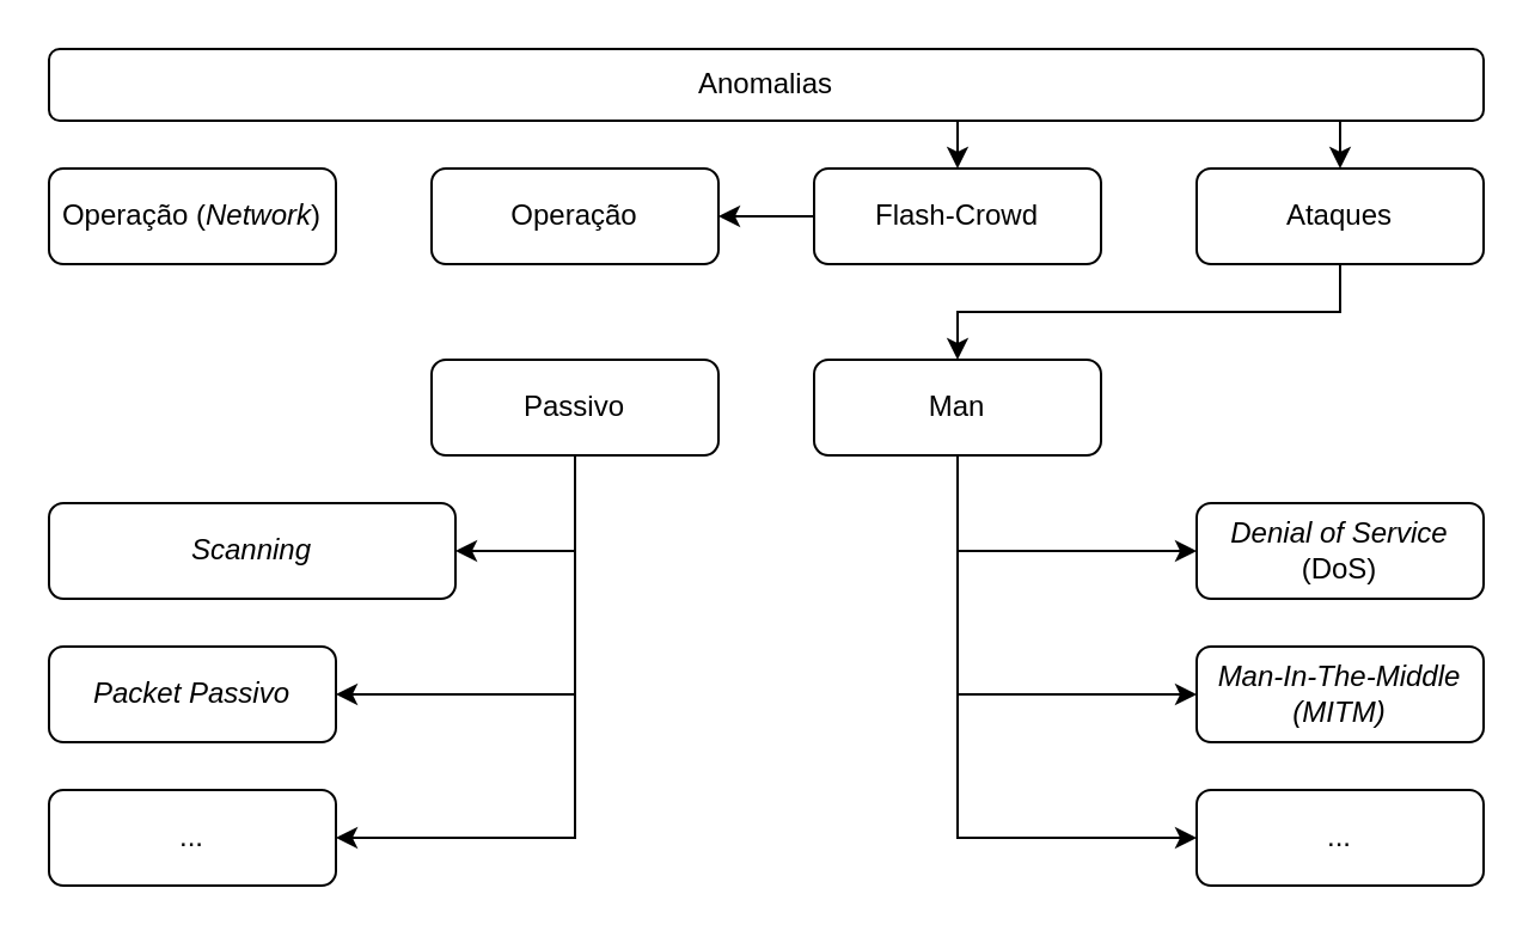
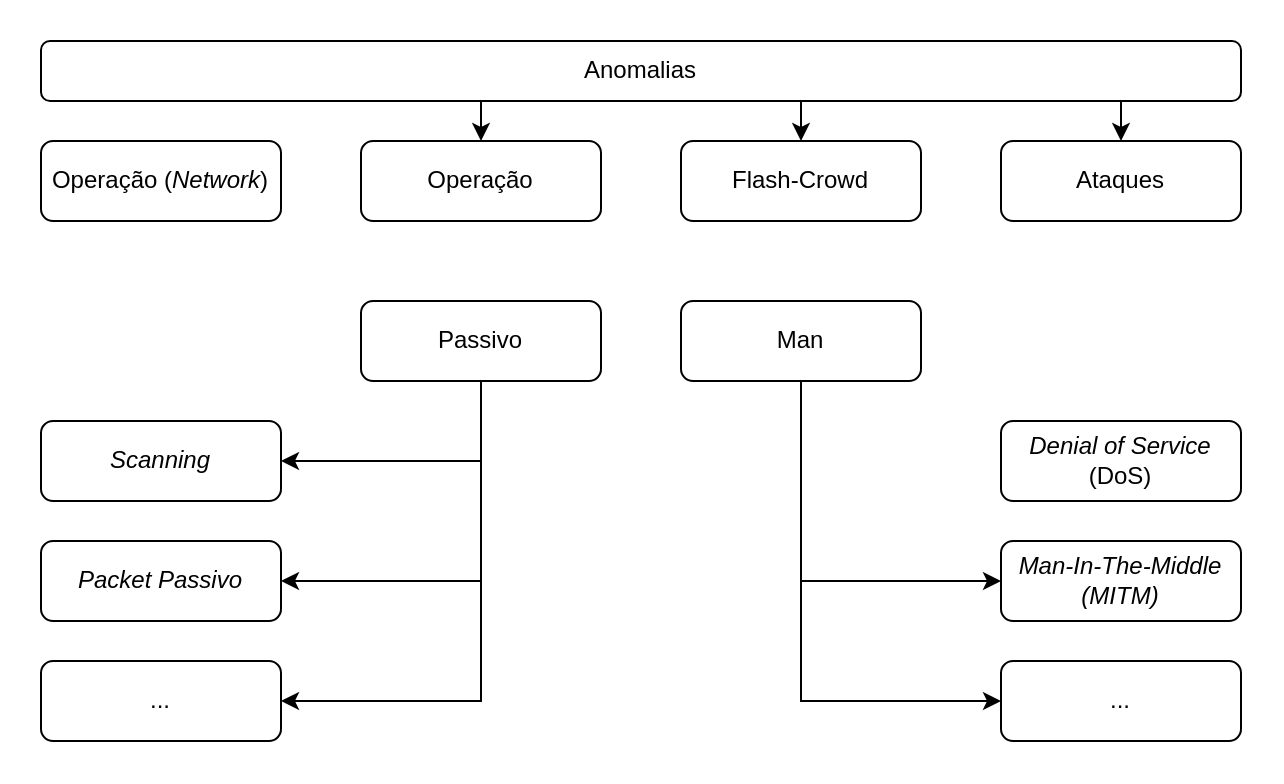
- <mxCell id="8" style="edgeStyle=orthogonalEdgeStyle;rounded=0;orthogonalLoop=1;jettySize=auto;html=1;startArrow=classic;startFill=1;endArrow=none;endFill=0;" edge="1" parent="1" source="4" target="5"><mxGeometry relative="1" as="geometry" /></mxCell>
+ <mxCell id="8" style="edgeStyle=orthogonalEdgeStyle;rounded=0;orthogonalLoop=1;jettySize=auto;html=1;entryX=0.366;entryY=1;entryDx=0;entryDy=0;entryPerimeter=0;startArrow=classic;startFill=1;endArrow=none;endFill=0;" edge="1" parent="1" source="4" target="2"><mxGeometry relative="1" as="geometry" /></mxCell>
- <mxCell id="6" style="edgeStyle=orthogonalEdgeStyle;rounded=0;orthogonalLoop=1;jettySize=auto;html=1;entryX=0.5;entryY=0;entryDx=0;entryDy=0;" edge="1" parent="1" source="7" target="18"><mxGeometry relative="1" as="geometry"><Array as="points"><mxPoint x="560" y="130" /><mxPoint x="400" y="130" /></Array></mxGeometry></mxCell>
- <mxCell id="19" value="&lt;i&gt;Scanning&lt;/i&gt;" style="rounded=1;whiteSpace=wrap;html=1;" vertex="1" parent="1"><mxGeometry x="20" y="210" width="170" height="40" as="geometry" /></mxCell>
+ <mxCell id="19" value="&lt;i&gt;Scanning&lt;/i&gt;" style="rounded=1;whiteSpace=wrap;html=1;" vertex="1" parent="1"><mxGeometry x="20" y="210" width="120" height="40" as="geometry" /></mxCell>
- <mxCell id="15" style="edgeStyle=orthogonalEdgeStyle;rounded=0;orthogonalLoop=1;jettySize=auto;html=1;entryX=0;entryY=0.5;entryDx=0;entryDy=0;" edge="1" parent="1" source="18" target="22"><mxGeometry relative="1" as="geometry"><Array as="points"><mxPoint x="400" y="230" /></Array></mxGeometry></mxCell>
